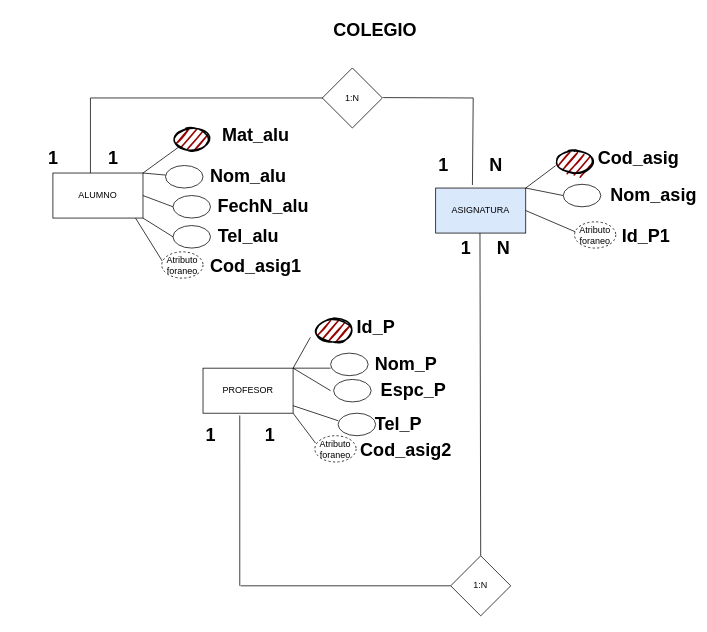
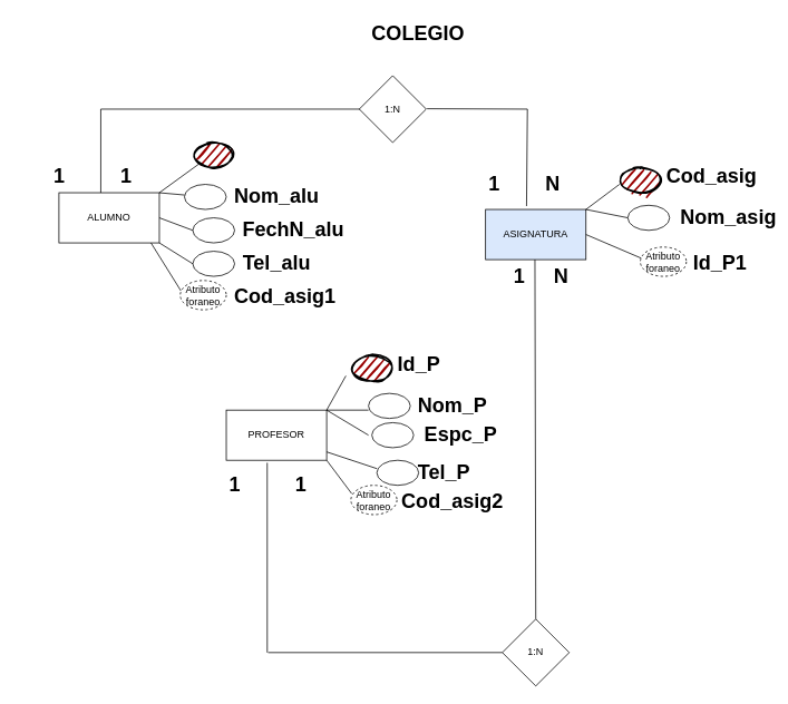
- <mxCell id="6" value="Mat_alu" style="text;strokeColor=none;fillColor=none;html=1;fontSize=24;fontStyle=1;verticalAlign=middle;align=center;" vertex="1" parent="1"><mxGeometry x="290" y="160" width="100" height="40" as="geometry" /></mxCell>
